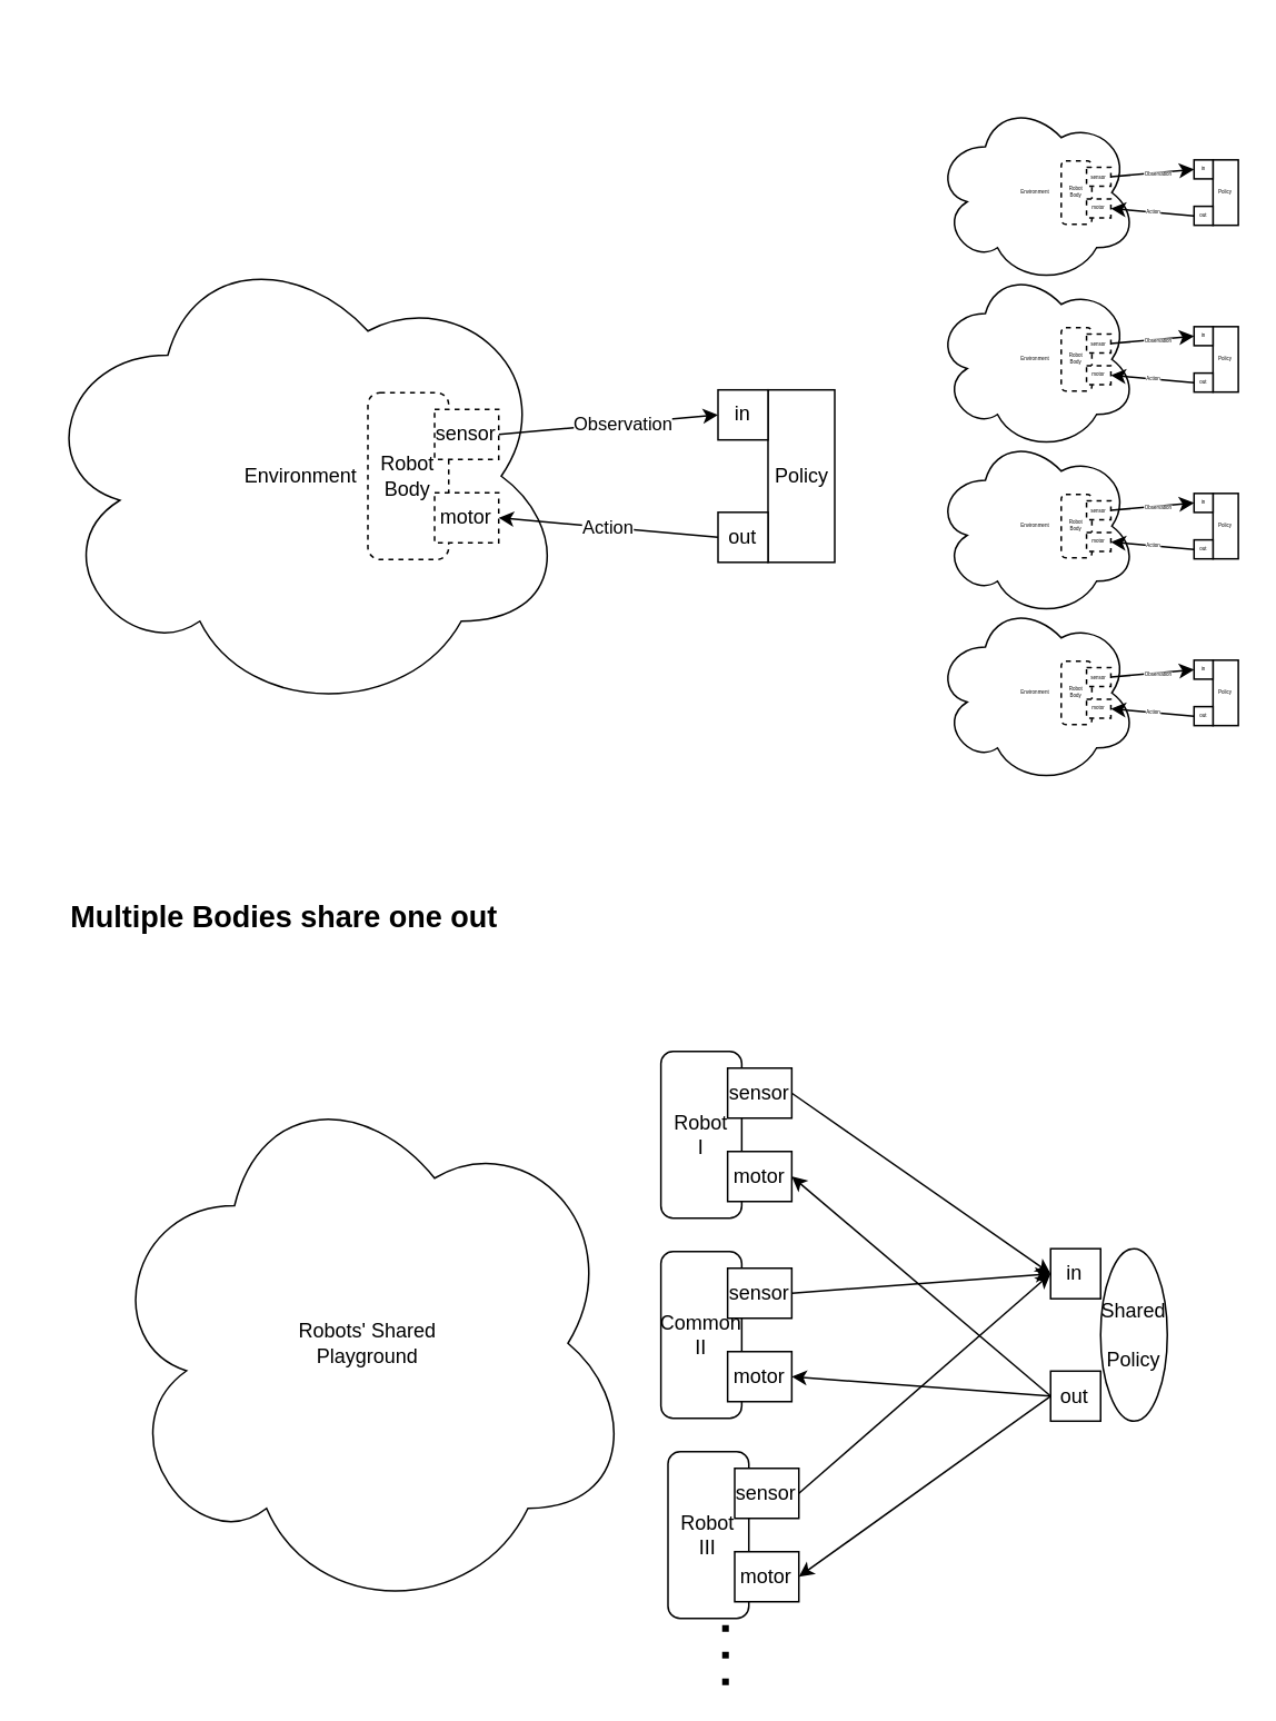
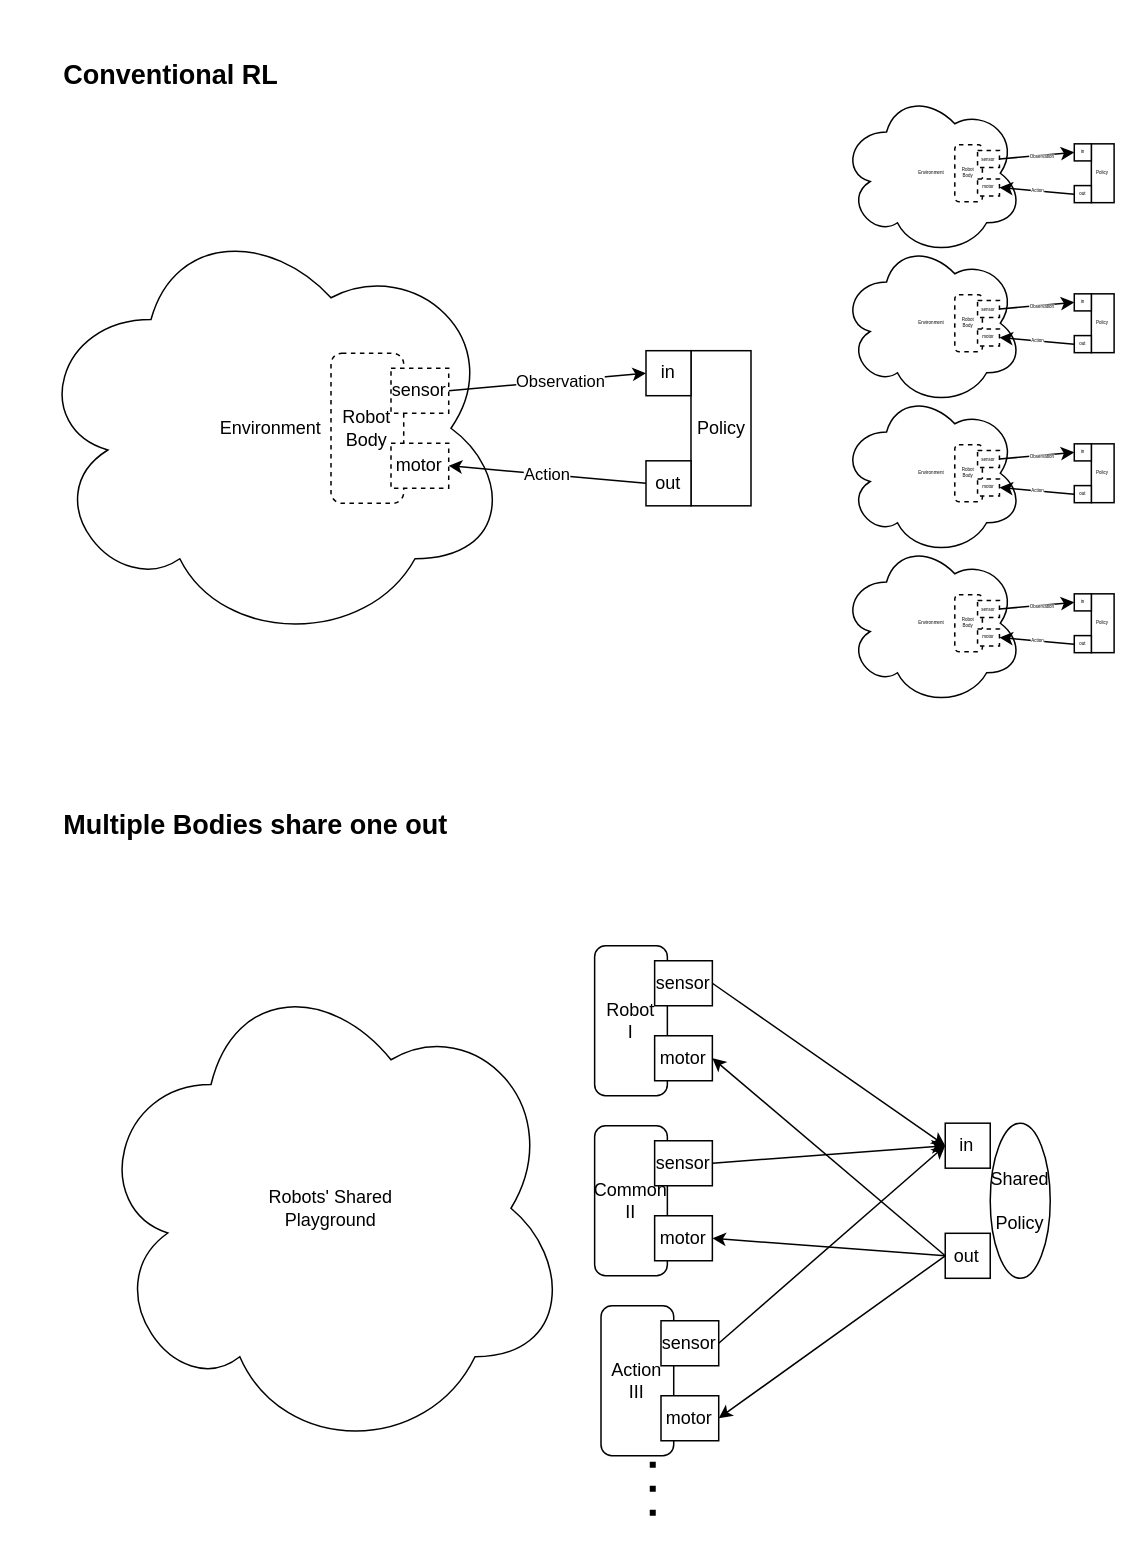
+ <mxCell id="3" value="Conventional RL" style="text;html=1;strokeColor=none;fillColor=none;align=left;verticalAlign=middle;whiteSpace=wrap;rounded=0;fontSize=18;fontStyle=1" vertex="1" parent="1"><mxGeometry x="40" y="20" width="250" height="60" as="geometry" /></mxCell>
- <mxCell id="37" value="Robot&lt;br&gt;III" style="rounded=1;whiteSpace=wrap;html=1;" vertex="1" parent="36"><mxGeometry width="48.48" height="100" as="geometry" /></mxCell>
+ <mxCell id="37" value="Action&lt;br&gt;III" style="rounded=1;whiteSpace=wrap;html=1;" vertex="1" parent="36"><mxGeometry width="48.48" height="100" as="geometry" /></mxCell>
